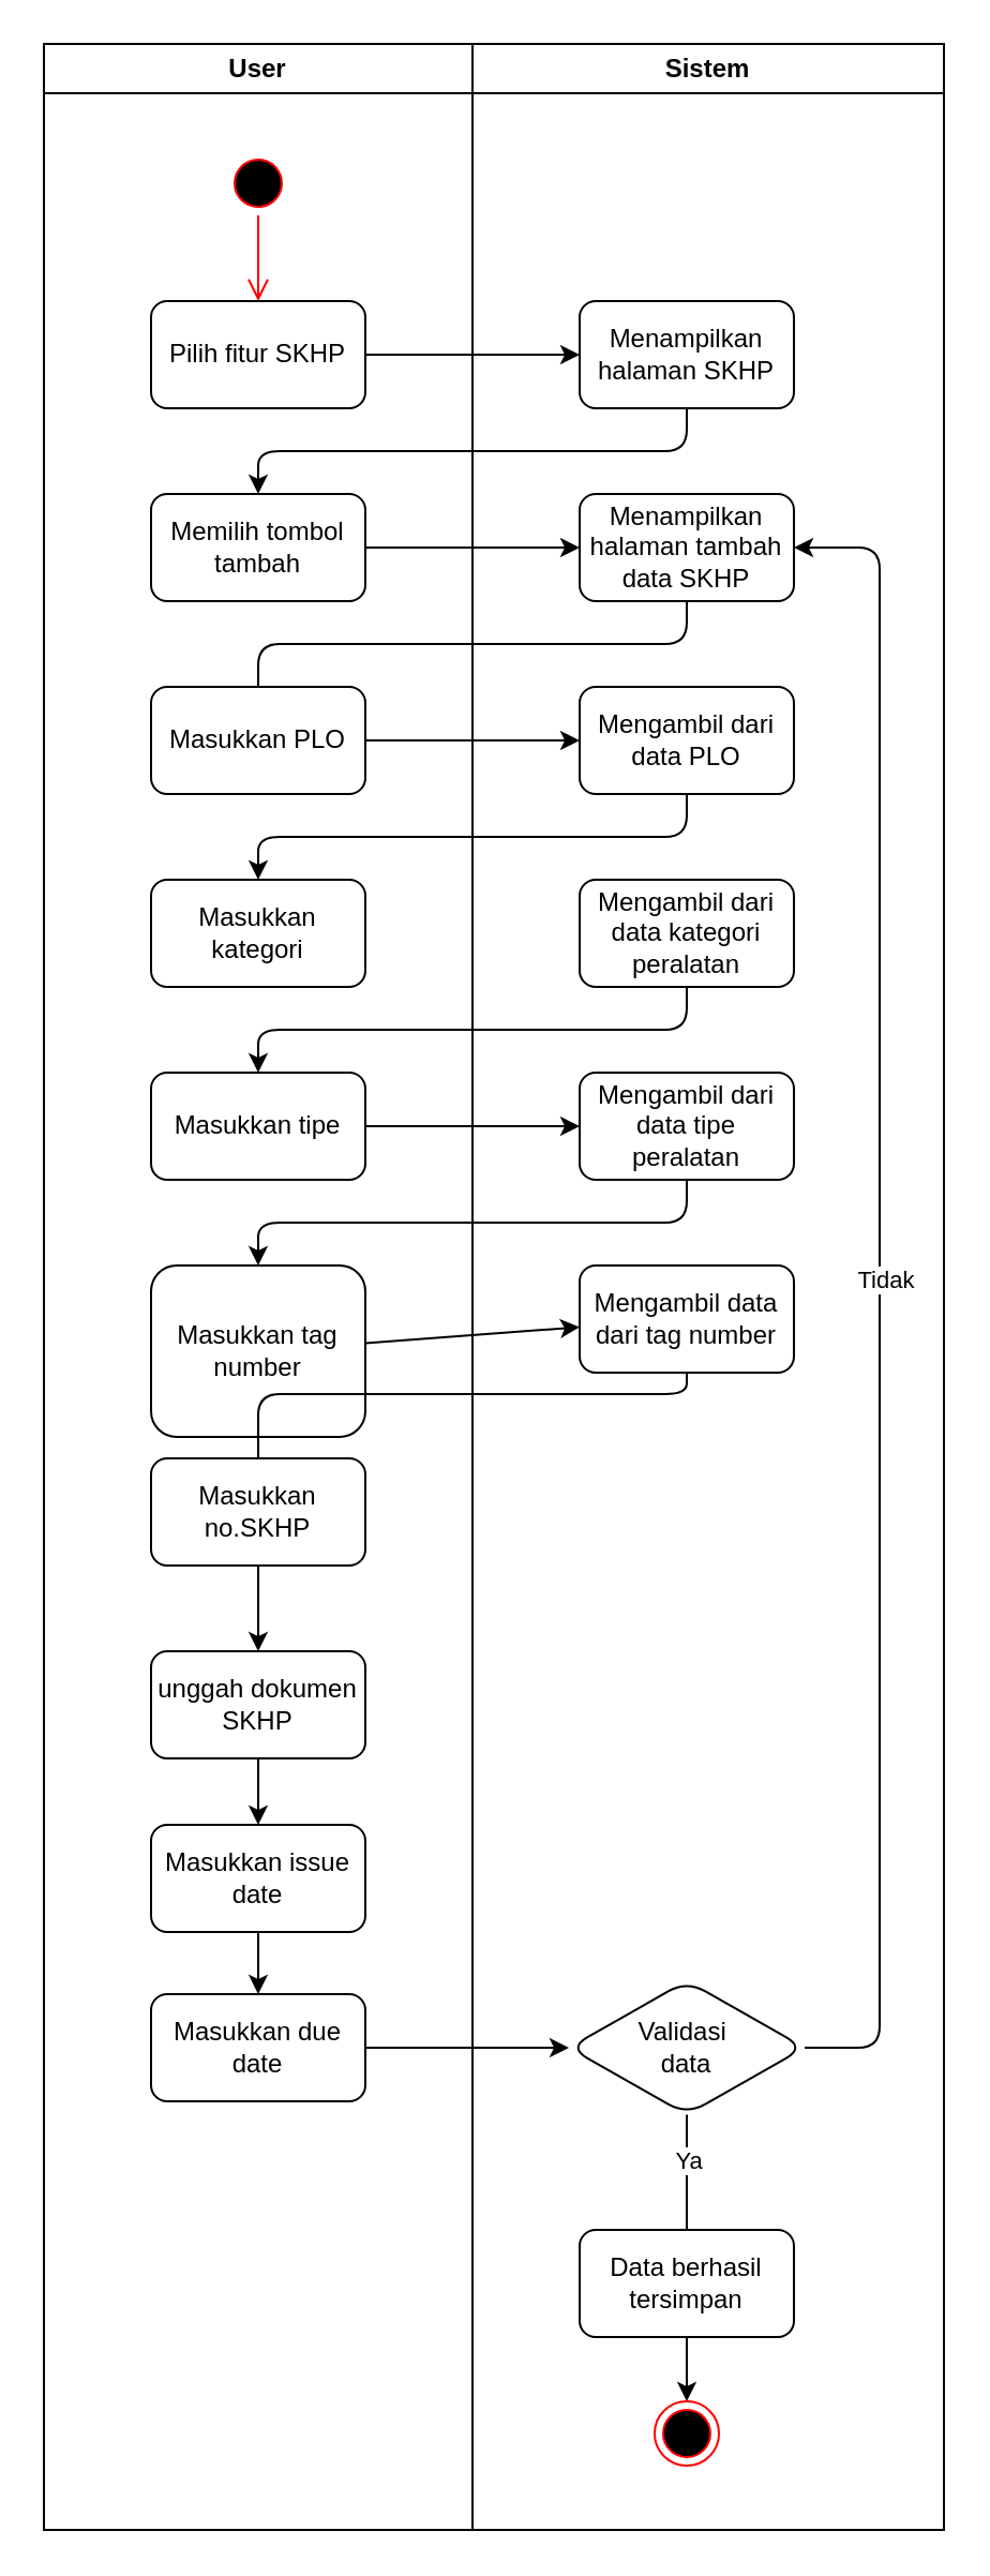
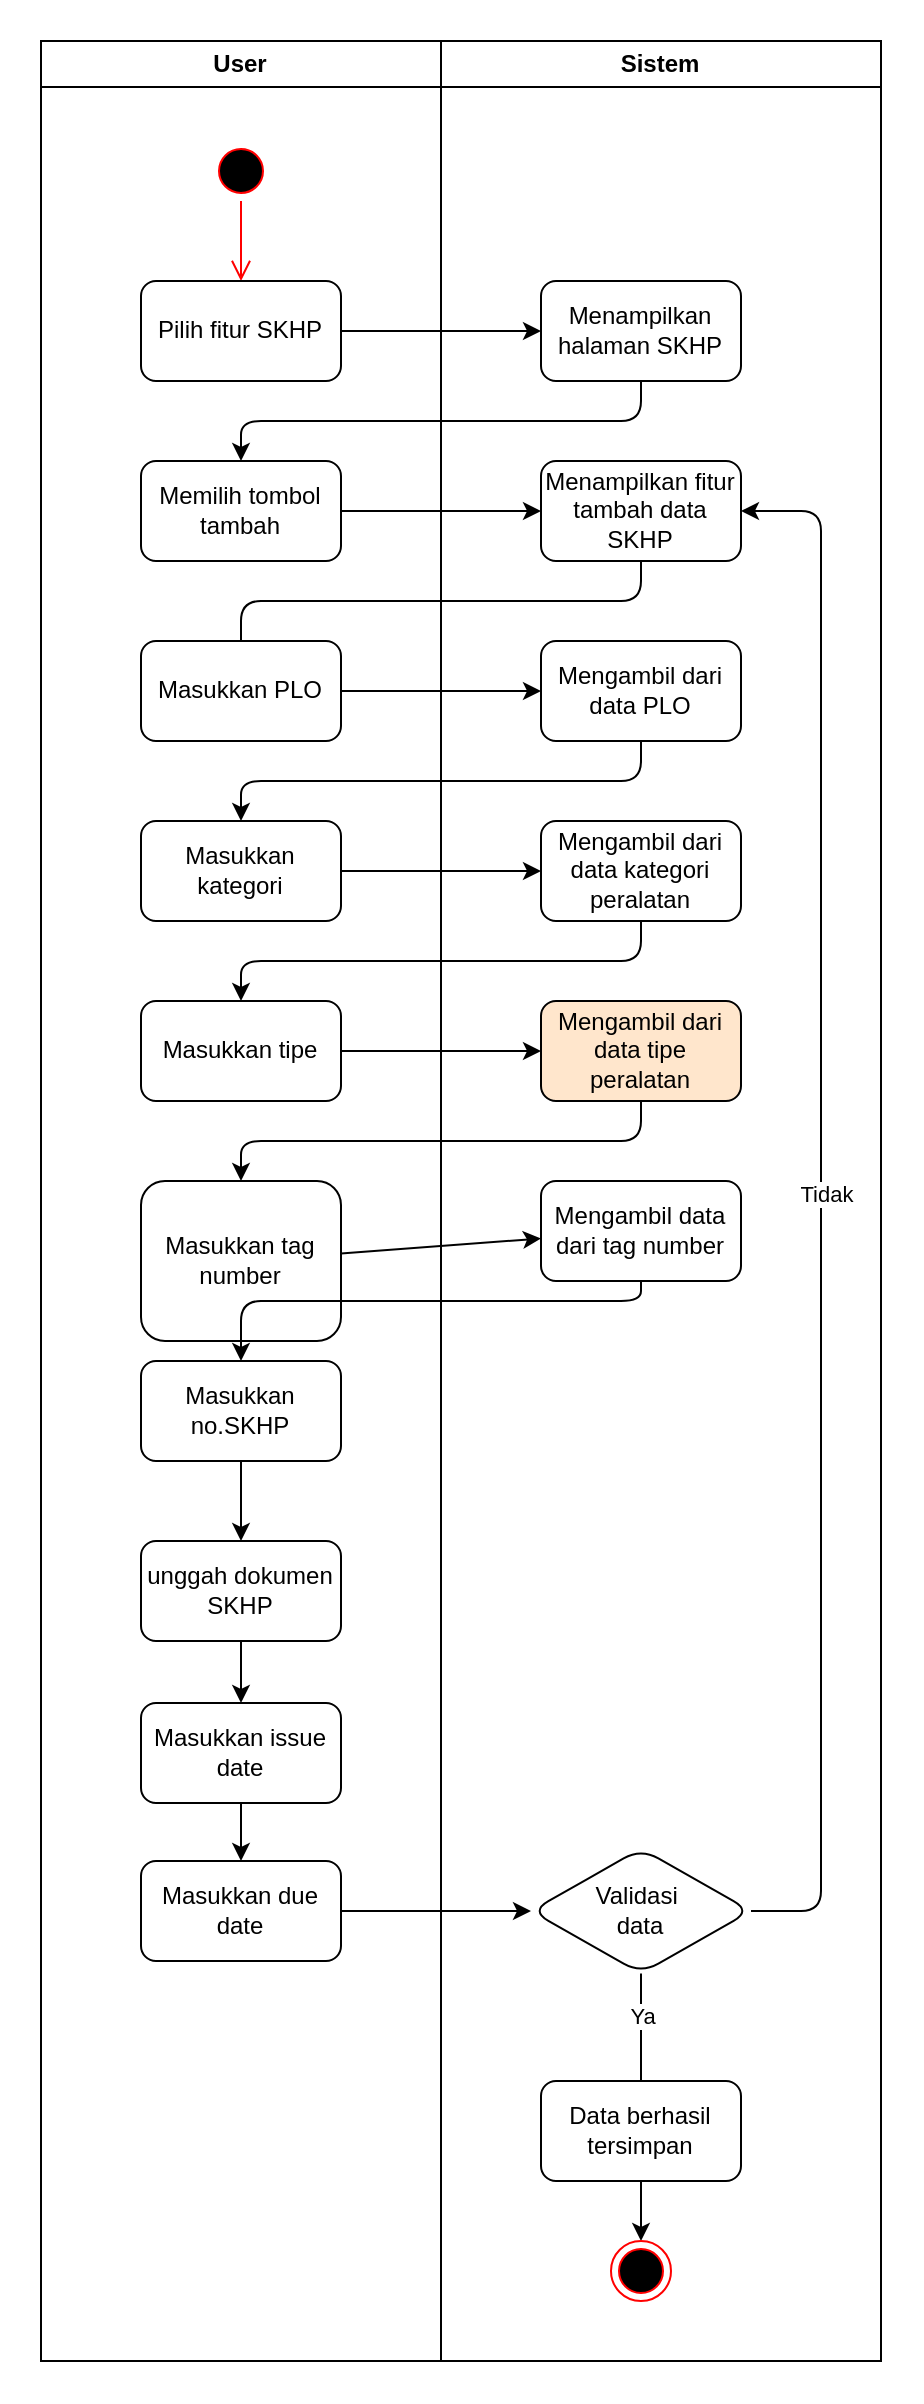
- <mxCell id="20" value="Menampilkan halaman tambah data SKHP" style="rounded=1;whiteSpace=wrap;html=1;" parent="18" vertex="1"><mxGeometry x="50" y="210" width="100" height="50" as="geometry" /></mxCell>
+ <mxCell id="20" value="Menampilkan fitur tambah data SKHP" style="rounded=1;whiteSpace=wrap;html=1;" parent="18" vertex="1"><mxGeometry x="50" y="210" width="100" height="50" as="geometry" /></mxCell>
+ <mxCell id="39" value="" style="edgeStyle=none;html=1;" parent="1" source="8" target="22" edge="1"><mxGeometry relative="1" as="geometry" /></mxCell>
- <mxCell id="23" value="Mengambil dari data tipe peralatan" style="rounded=1;whiteSpace=wrap;html=1;" parent="18" vertex="1"><mxGeometry x="50" y="480" width="100" height="50" as="geometry" /></mxCell>
+ <mxCell id="23" value="Mengambil dari data tipe peralatan" style="rounded=1;whiteSpace=wrap;html=1;fillColor=#ffe6cc;" parent="18" vertex="1"><mxGeometry x="50" y="480" width="100" height="50" as="geometry" /></mxCell>
- <mxCell id="44" value="" style="edgeStyle=none;html=1;endArrow=none;" parent="1" source="24" target="12" edge="1"><mxGeometry relative="1" as="geometry"><Array as="points"><mxPoint x="320" y="650" /><mxPoint x="120" y="650" /></Array></mxGeometry></mxCell>
+ <mxCell id="44" value="" style="edgeStyle=none;html=1;" parent="1" source="24" target="12" edge="1"><mxGeometry relative="1" as="geometry"><Array as="points"><mxPoint x="320" y="650" /><mxPoint x="120" y="650" /></Array></mxGeometry></mxCell>
